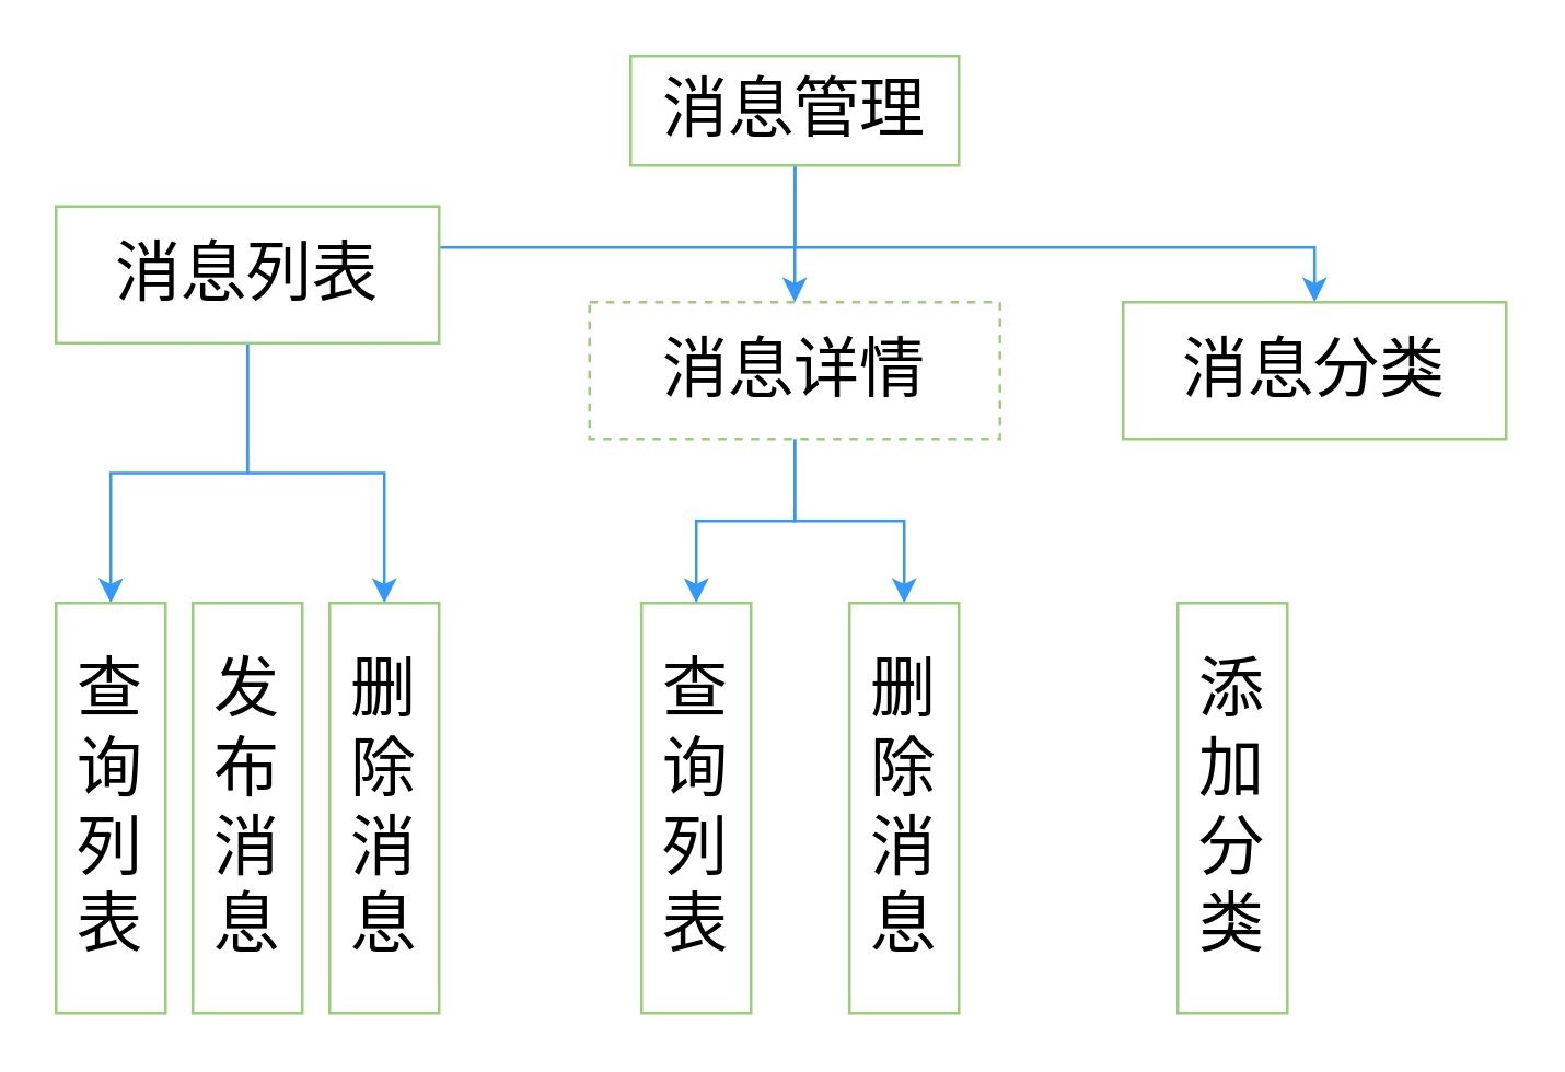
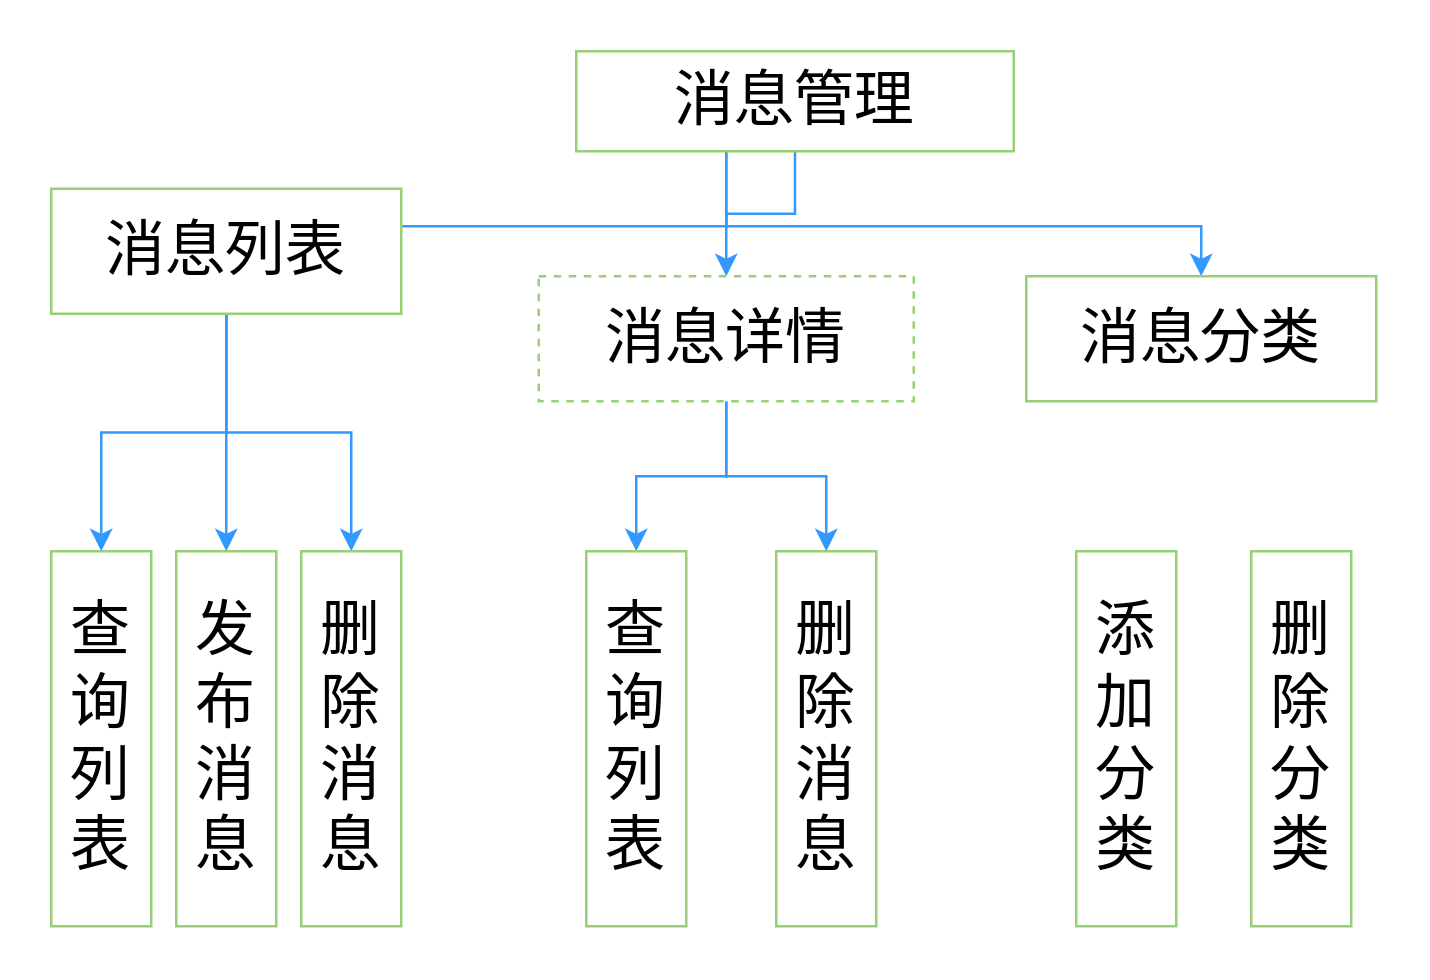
- <mxCell id="5" value="消息管理" style="rounded=0;whiteSpace=wrap;html=1;fontSize=24;strokeColor=#97D077;" vertex="1" parent="1"><mxGeometry x="230" y="20" width="120" height="40" as="geometry" /></mxCell>
+ <mxCell id="5" value="消息管理" style="rounded=0;whiteSpace=wrap;html=1;fontSize=24;strokeColor=#97D077;" vertex="1" parent="1"><mxGeometry x="230" y="20" width="175" height="40" as="geometry" /></mxCell>
+ <mxCell id="7" style="edgeStyle=orthogonalEdgeStyle;rounded=0;orthogonalLoop=1;jettySize=auto;html=1;strokeColor=#3399FF;" edge="1" parent="1" source="9" target="15"><mxGeometry relative="1" as="geometry" /></mxCell>
+ <mxCell id="20" value="&lt;span style=&quot;font-size: 24px;&quot;&gt;删除分类&lt;/span&gt;" style="rounded=0;whiteSpace=wrap;html=1;strokeColor=#97D077;" vertex="1" parent="1"><mxGeometry x="500" y="220" width="40" height="150" as="geometry" /></mxCell>
